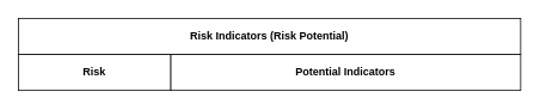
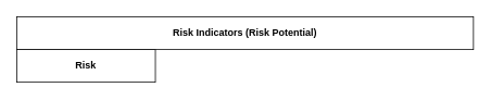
- <mxCell id="4" value="&lt;b&gt;Potential Indicators&lt;/b&gt;" style="rounded=0;whiteSpace=wrap;html=1;align=center;" vertex="1" parent="1"><mxGeometry x="190" y="60" width="390" height="40" as="geometry" /></mxCell>
